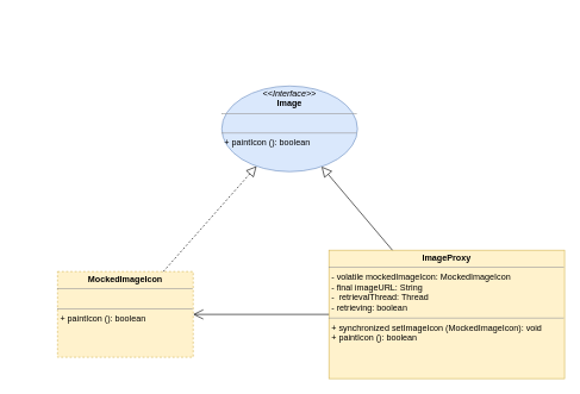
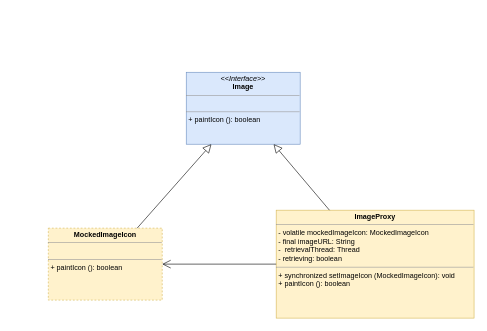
- <mxCell id="3" value="&lt;p style=&quot;margin:0px;margin-top:4px;text-align:center;&quot;&gt;&lt;i&gt;&amp;lt;&amp;lt;Interface&amp;gt;&amp;gt;&lt;/i&gt;&lt;br&gt;&lt;b&gt;Image&lt;/b&gt;&lt;/p&gt;&lt;hr size=&quot;1&quot;&gt;&lt;p style=&quot;margin:0px;margin-left:4px;&quot;&gt;&lt;br&gt;&lt;/p&gt;&lt;hr size=&quot;1&quot;&gt;&lt;p style=&quot;margin:0px;margin-left:4px;&quot;&gt;+ paintIcon (): boolean&lt;br&gt;&lt;/p&gt;" style="ellipse;verticalAlign=top;align=left;overflow=fill;fontSize=12;fontFamily=Helvetica;html=1;fillColor=#dae8fc;strokeColor=#6c8ebf;fontColor=#000000;" vertex="1" parent="1"><mxGeometry x="310" y="120" width="190" height="120" as="geometry" /></mxCell>
+ <mxCell id="3" value="&lt;p style=&quot;margin:0px;margin-top:4px;text-align:center;&quot;&gt;&lt;i&gt;&amp;lt;&amp;lt;Interface&amp;gt;&amp;gt;&lt;/i&gt;&lt;br&gt;&lt;b&gt;Image&lt;/b&gt;&lt;/p&gt;&lt;hr size=&quot;1&quot;&gt;&lt;p style=&quot;margin:0px;margin-left:4px;&quot;&gt;&lt;br&gt;&lt;/p&gt;&lt;hr size=&quot;1&quot;&gt;&lt;p style=&quot;margin:0px;margin-left:4px;&quot;&gt;+ paintIcon (): boolean&lt;br&gt;&lt;/p&gt;" style="verticalAlign=top;align=left;overflow=fill;fontSize=12;fontFamily=Helvetica;html=1;fillColor=#dae8fc;strokeColor=#6c8ebf;fontColor=#000000;" vertex="1" parent="1"><mxGeometry x="310" y="120" width="190" height="120" as="geometry" /></mxCell>
- <mxCell id="7" value="" style="endArrow=block;endFill=0;endSize=12;html=1;rounded=0;dashed=1;" edge="1" parent="1" source="4" target="3"><mxGeometry width="160" relative="1" as="geometry"><mxPoint x="150" y="300" as="sourcePoint" /><mxPoint x="310" y="300" as="targetPoint" /></mxGeometry></mxCell>
+ <mxCell id="7" value="" style="endArrow=block;endFill=0;endSize=12;html=1;rounded=0;" edge="1" parent="1" source="4" target="3"><mxGeometry width="160" relative="1" as="geometry"><mxPoint x="150" y="300" as="sourcePoint" /><mxPoint x="310" y="300" as="targetPoint" /></mxGeometry></mxCell>
